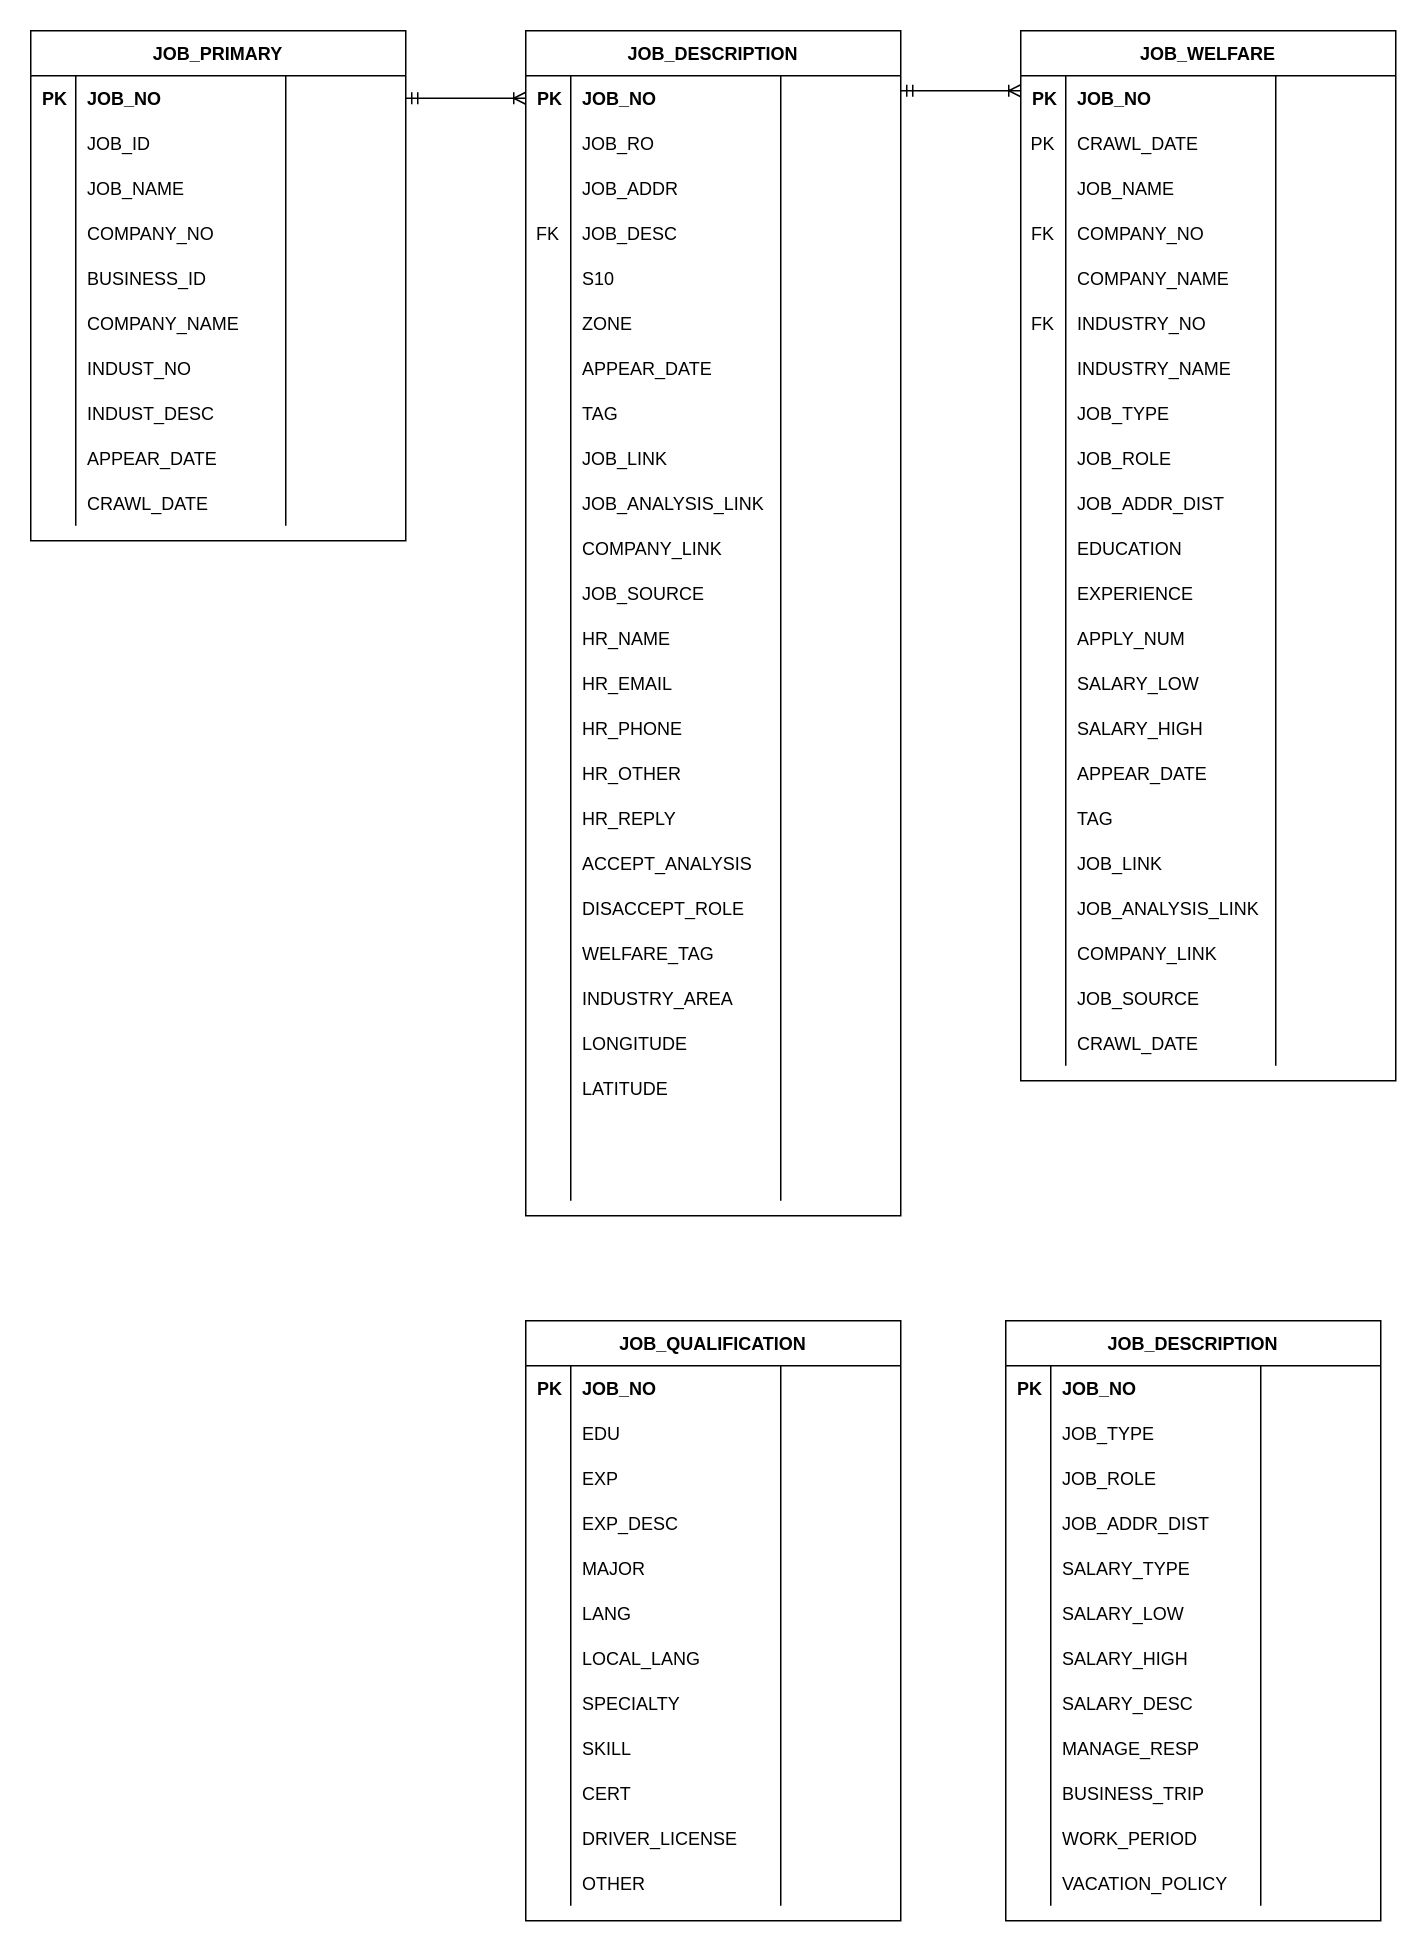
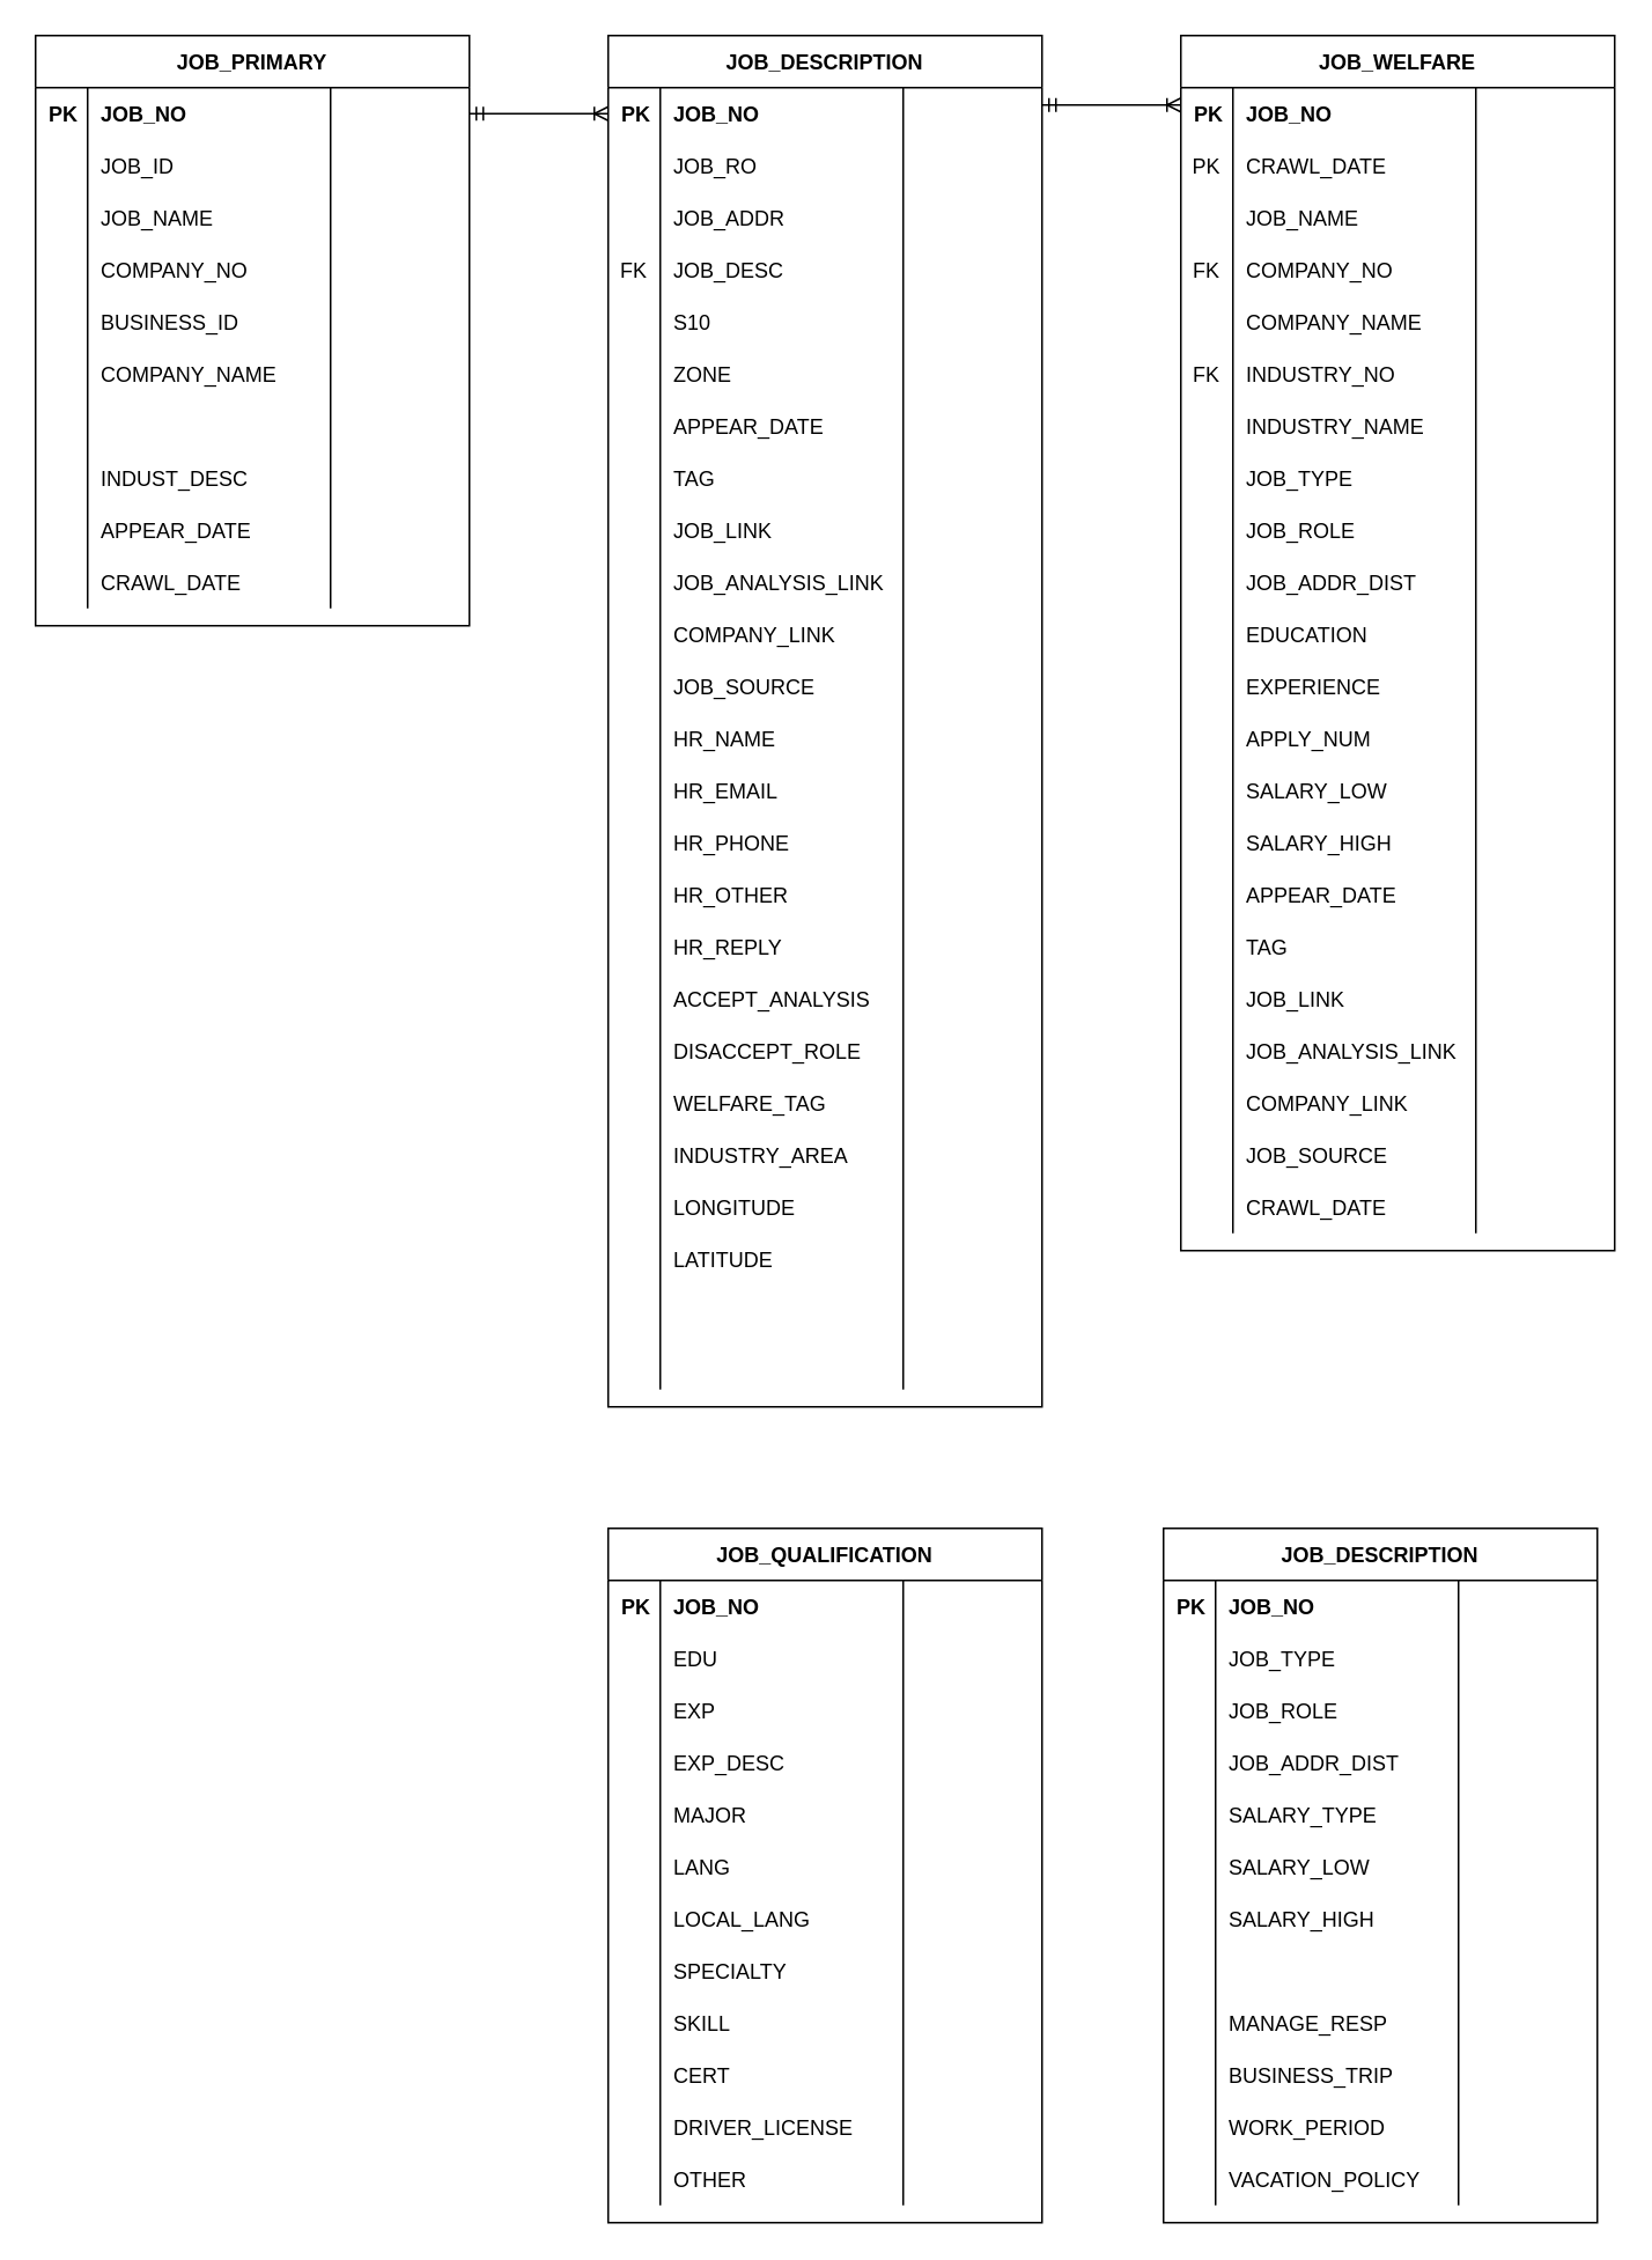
- <mxCell id="30" value="INDUST_NO" style="shape=partialRectangle;overflow=hidden;connectable=0;fillColor=none;top=0;left=0;bottom=0;right=0;align=left;spacingLeft=6;" parent="28" vertex="1"><mxGeometry x="30" width="140" height="30" as="geometry" /></mxCell>
- <mxCell id="315" value="SALARY_DESC" style="shape=partialRectangle;overflow=hidden;connectable=0;fillColor=none;top=0;left=0;bottom=0;right=0;align=left;spacingLeft=6;" vertex="1" parent="313"><mxGeometry x="30" width="140" height="30" as="geometry" /></mxCell>
